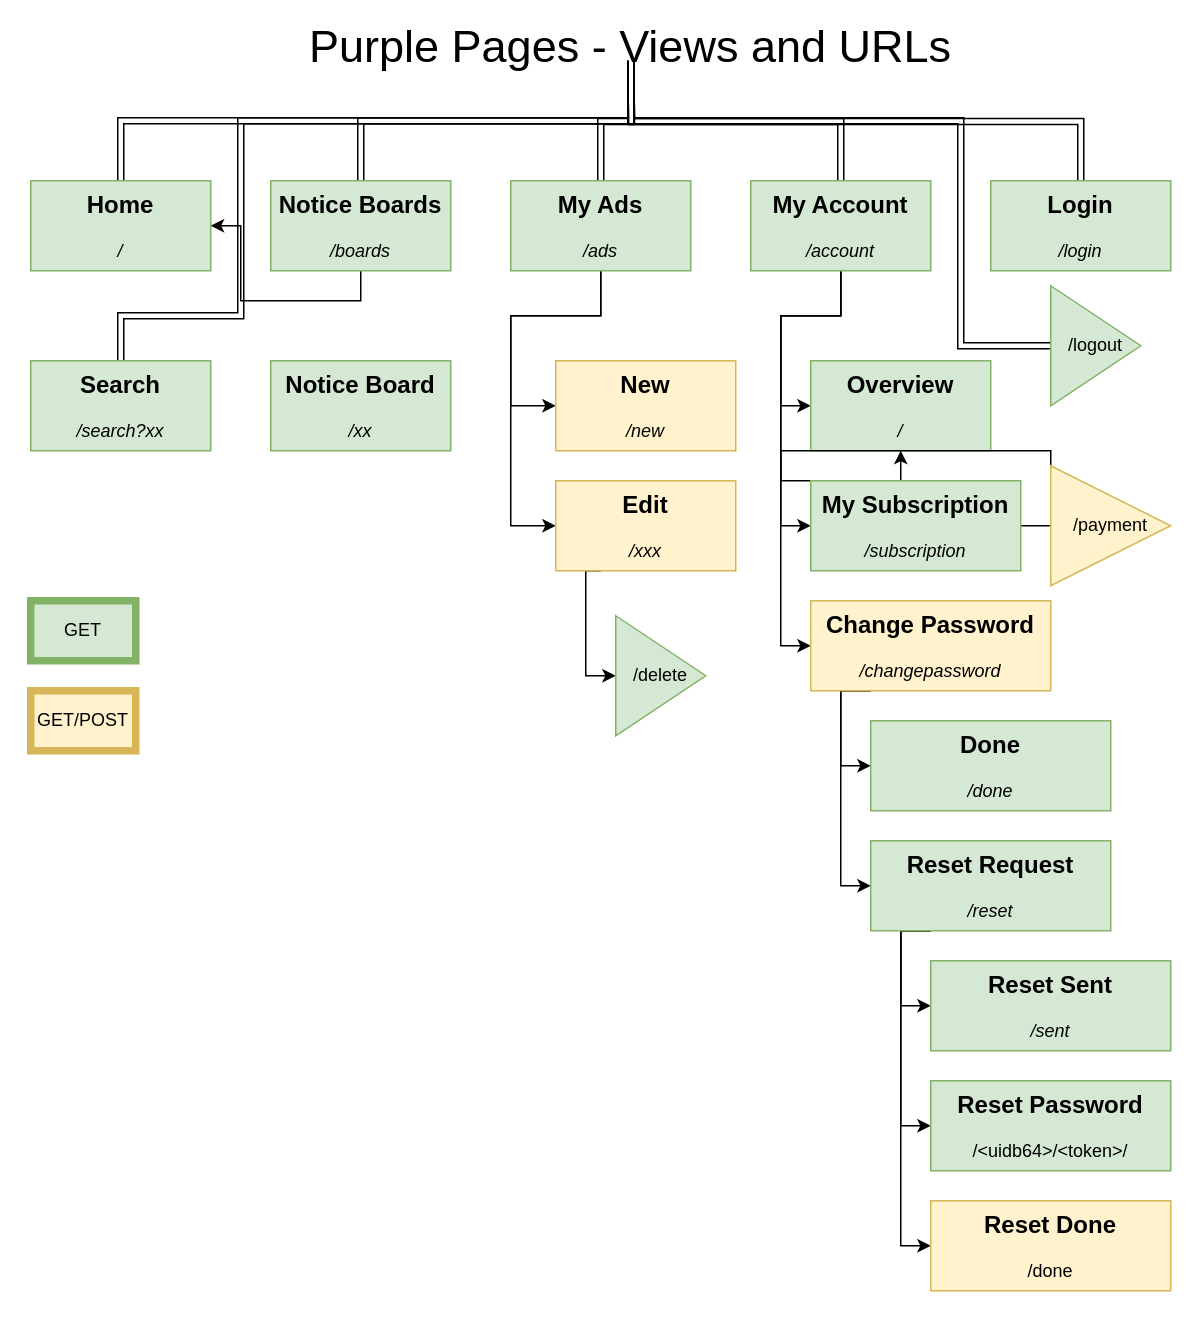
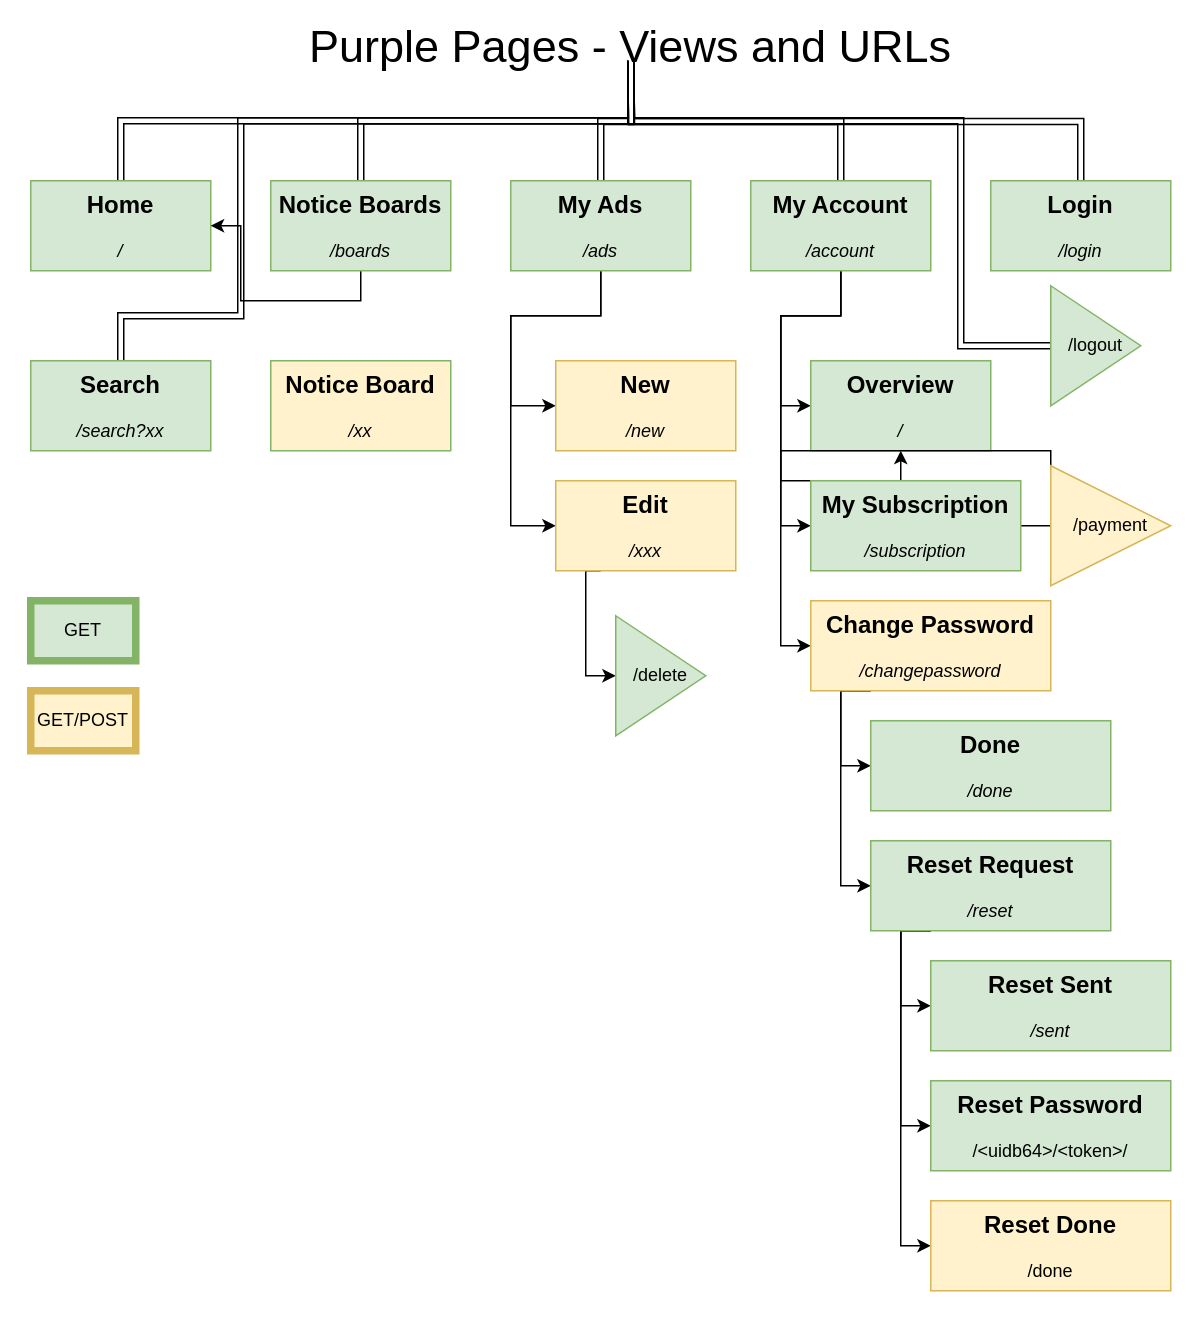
- <mxCell id="8" value="&lt;span style=&quot;font-size: 16px&quot;&gt;&lt;b&gt;Notice Board&lt;/b&gt;&lt;/span&gt;&lt;br&gt;&lt;br&gt;&lt;i&gt;/xx&lt;/i&gt;" style="rounded=0;whiteSpace=wrap;html=1;fillColor=#d5e8d4;strokeColor=#82b366;" vertex="1" parent="1"><mxGeometry x="180" y="240" width="120" height="60" as="geometry" /></mxCell>
+ <mxCell id="8" value="&lt;span style=&quot;font-size: 16px&quot;&gt;&lt;b&gt;Notice Board&lt;/b&gt;&lt;/span&gt;&lt;br&gt;&lt;br&gt;&lt;i&gt;/xx&lt;/i&gt;" style="rounded=0;whiteSpace=wrap;html=1;fillColor=#fff2cc;strokeColor=#82b366;" vertex="1" parent="1"><mxGeometry x="180" y="240" width="120" height="60" as="geometry" /></mxCell>
